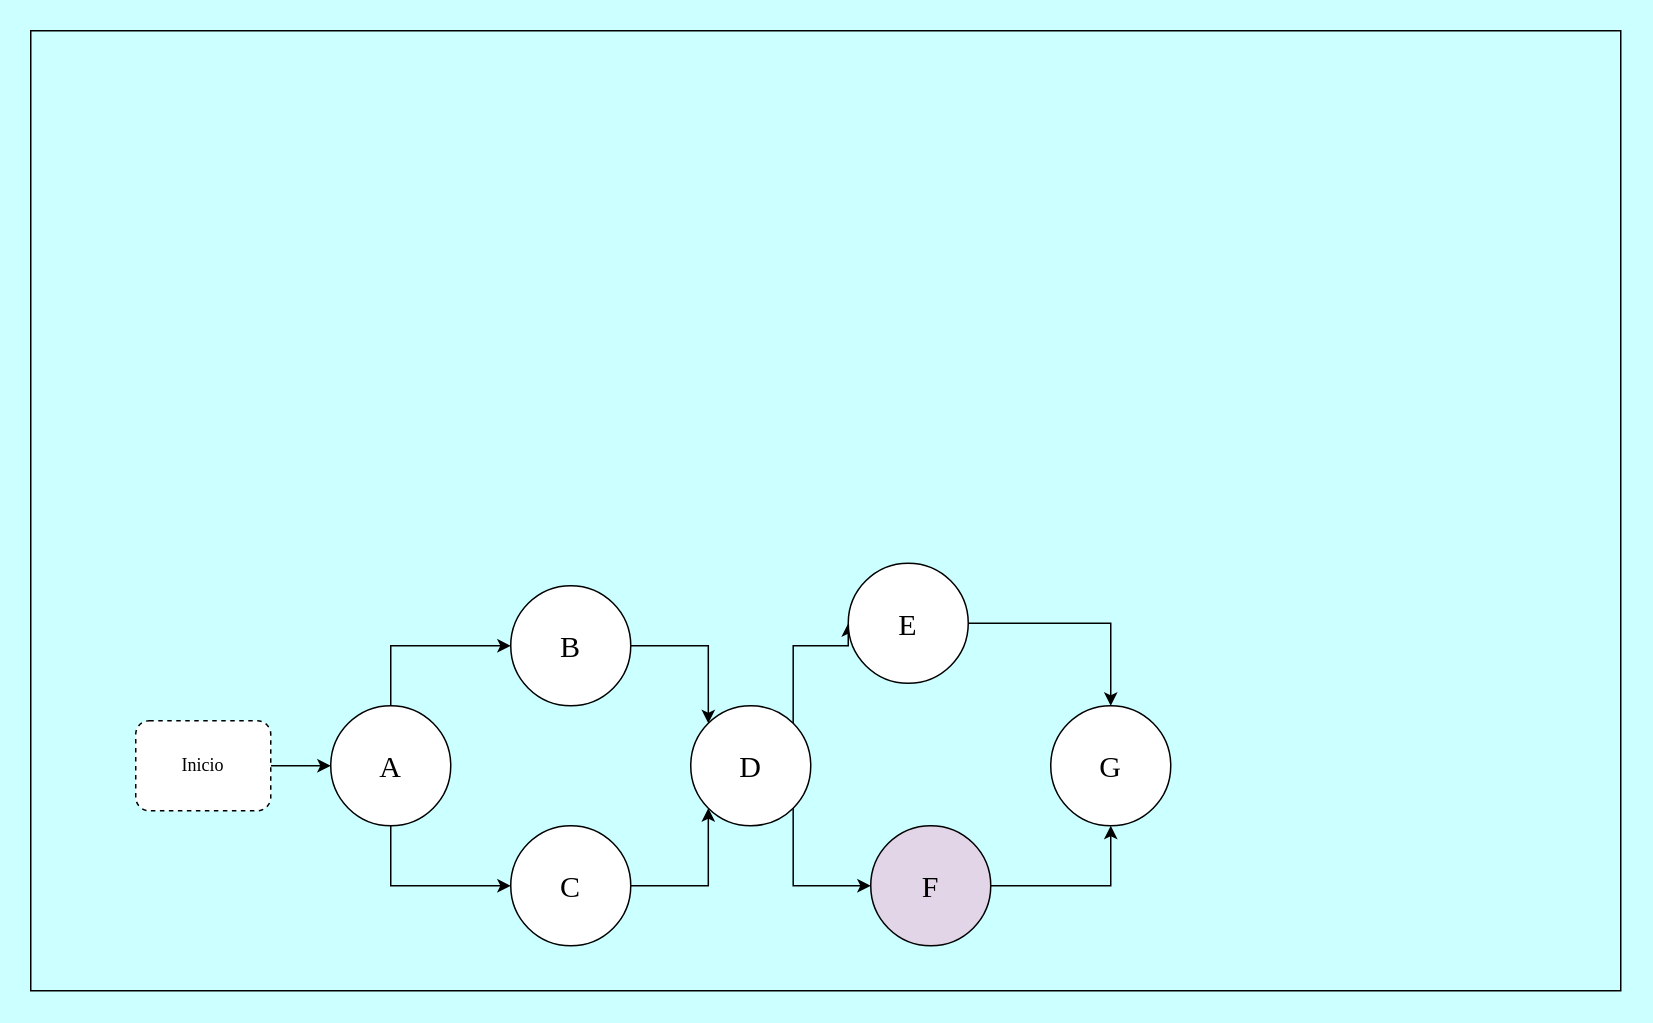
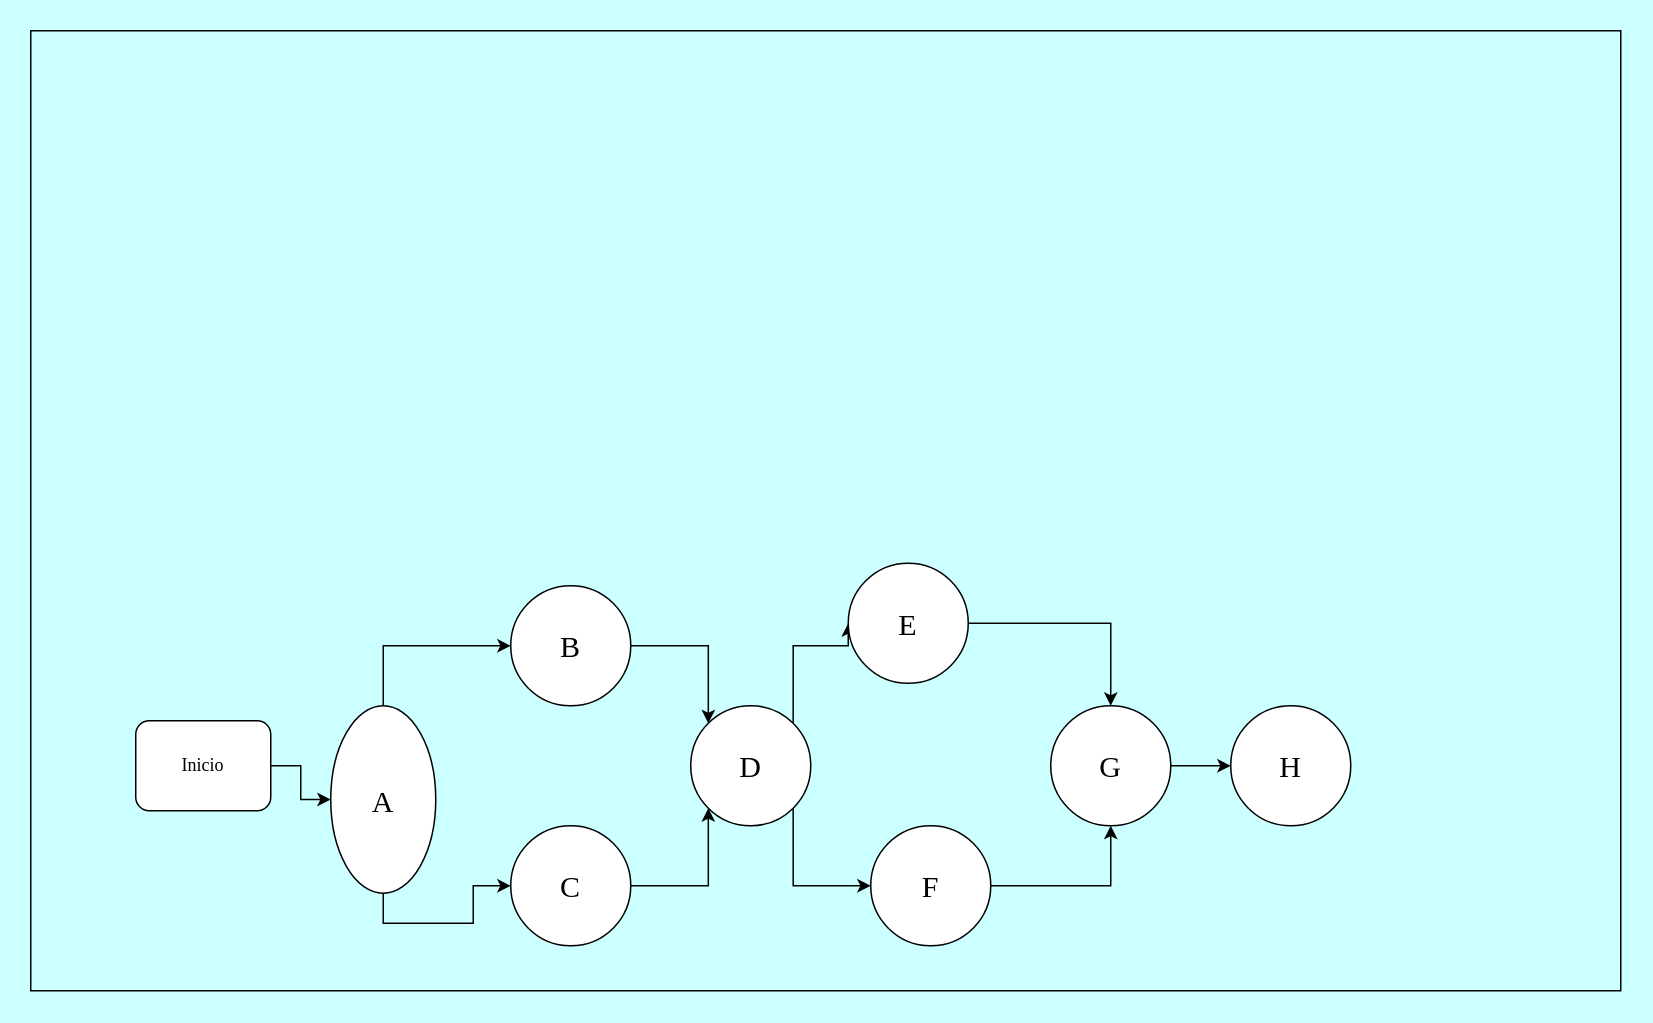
- <mxCell id="21" value="Inicio" style="rounded=1;whiteSpace=wrap;html=1;fontFamily=Verdana;dashed=1;" vertex="1" parent="1"><mxGeometry x="90" y="480" width="90" height="60" as="geometry" /></mxCell>
+ <mxCell id="21" value="Inicio" style="rounded=1;whiteSpace=wrap;html=1;fontFamily=Verdana;" vertex="1" parent="1"><mxGeometry x="90" y="480" width="90" height="60" as="geometry" /></mxCell>
- <mxCell id="5" value="&lt;font style=&quot;font-size: 20px;&quot;&gt;A&lt;/font&gt;" style="ellipse;whiteSpace=wrap;html=1;aspect=fixed;flipH=1;flipV=1;fontFamily=Verdana;" vertex="1" parent="1"><mxGeometry x="220" y="470" width="80" height="80" as="geometry" /></mxCell>
+ <mxCell id="5" value="&lt;font style=&quot;font-size: 20px;&quot;&gt;A&lt;/font&gt;" style="ellipse;whiteSpace=wrap;html=1;aspect=fixed;flipH=1;flipV=1;fontFamily=Verdana;" vertex="1" parent="1"><mxGeometry x="220" y="470" width="70" height="125" as="geometry" /></mxCell>
+ <mxCell id="17" style="edgeStyle=orthogonalEdgeStyle;rounded=0;orthogonalLoop=1;jettySize=auto;html=1;exitX=1;exitY=0.5;exitDx=0;exitDy=0;" edge="1" parent="1" source="18" target="19"><mxGeometry relative="1" as="geometry" /></mxCell>
+ <mxCell id="19" value="&lt;font style=&quot;font-size: 20px;&quot;&gt;H&lt;/font&gt;" style="ellipse;whiteSpace=wrap;html=1;aspect=fixed;flipH=1;flipV=1;fontFamily=Verdana;" vertex="1" parent="1"><mxGeometry x="820" y="470" width="80" height="80" as="geometry" /></mxCell>
- <mxCell id="14" value="&lt;font style=&quot;font-size: 20px;&quot;&gt;F&lt;/font&gt;" style="ellipse;whiteSpace=wrap;html=1;aspect=fixed;flipH=1;flipV=1;fontFamily=Verdana;fillColor=#e1d5e7;" vertex="1" parent="1"><mxGeometry x="580" y="550" width="80" height="80" as="geometry" /></mxCell>
+ <mxCell id="14" value="&lt;font style=&quot;font-size: 20px;&quot;&gt;F&lt;/font&gt;" style="ellipse;whiteSpace=wrap;html=1;aspect=fixed;flipH=1;flipV=1;fontFamily=Verdana;" vertex="1" parent="1"><mxGeometry x="580" y="550" width="80" height="80" as="geometry" /></mxCell>
